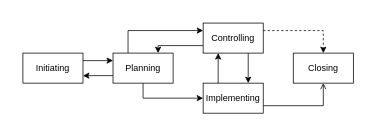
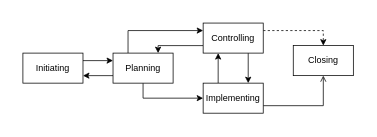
- <mxCell id="16" value="Closing" style="rounded=0;whiteSpace=wrap;html=1;" vertex="1" parent="1"><mxGeometry x="390" y="70" width="80" height="40" as="geometry" /></mxCell>
+ <mxCell id="16" value="Closing" style="rounded=0;whiteSpace=wrap;html=1;" vertex="1" parent="1"><mxGeometry x="390" y="60" width="80" height="40" as="geometry" /></mxCell>
